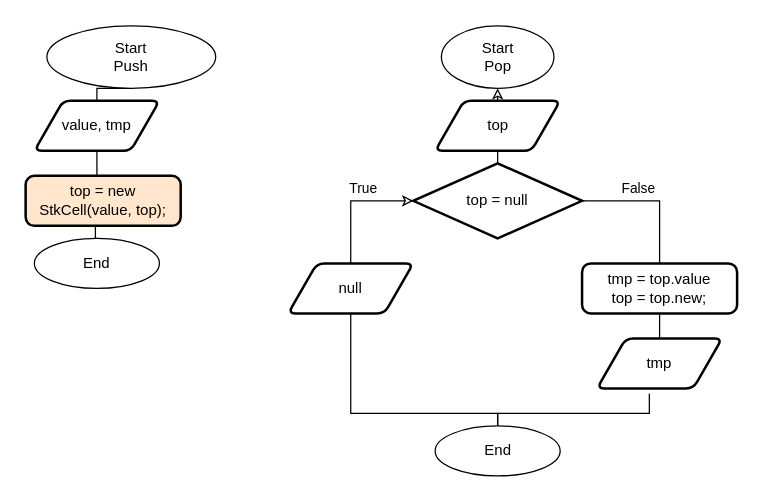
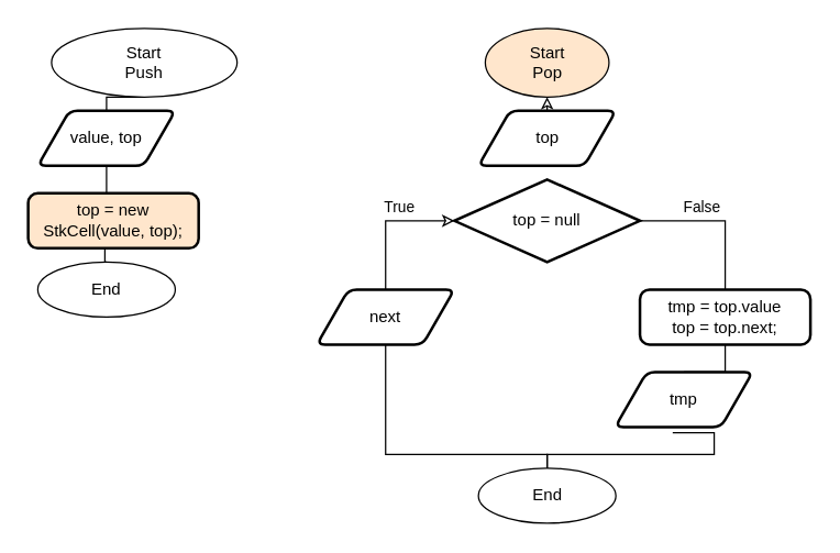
- <mxCell id="9" value="Start&lt;br&gt;Pop" style="ellipse;whiteSpace=wrap;html=1;" vertex="1" parent="1"><mxGeometry x="352.5" y="20" width="90" height="50" as="geometry" /></mxCell>
+ <mxCell id="9" value="Start&lt;br&gt;Pop" style="ellipse;whiteSpace=wrap;html=1;fillColor=#ffe6cc;" vertex="1" parent="1"><mxGeometry x="352.5" y="20" width="90" height="50" as="geometry" /></mxCell>
- <mxCell id="5" value="value, tmp" style="shape=parallelogram;html=1;strokeWidth=2;perimeter=parallelogramPerimeter;whiteSpace=wrap;rounded=1;arcSize=12;size=0.23;" vertex="1" parent="1"><mxGeometry x="27" y="80" width="100" height="40" as="geometry" /></mxCell>
+ <mxCell id="5" value="value, top" style="shape=parallelogram;html=1;strokeWidth=2;perimeter=parallelogramPerimeter;whiteSpace=wrap;rounded=1;arcSize=12;size=0.23;" vertex="1" parent="1"><mxGeometry x="27" y="80" width="100" height="40" as="geometry" /></mxCell>
- <mxCell id="12" style="edgeStyle=orthogonalEdgeStyle;rounded=0;orthogonalLoop=1;jettySize=auto;html=1;exitX=0.5;exitY=0;exitDx=0;exitDy=0;exitPerimeter=0;entryX=0.5;entryY=1;entryDx=0;entryDy=0;endArrow=none;endFill=0;" edge="1" parent="1" source="13" target="11"><mxGeometry relative="1" as="geometry" /></mxCell>
- <mxCell id="19" value="null" style="shape=parallelogram;html=1;strokeWidth=2;perimeter=parallelogramPerimeter;whiteSpace=wrap;rounded=1;arcSize=12;size=0.23;" vertex="1" parent="1"><mxGeometry x="230" y="210" width="100" height="40" as="geometry" /></mxCell>
+ <mxCell id="19" value="next" style="shape=parallelogram;html=1;strokeWidth=2;perimeter=parallelogramPerimeter;whiteSpace=wrap;rounded=1;arcSize=12;size=0.23;" vertex="1" parent="1"><mxGeometry x="230" y="210" width="100" height="40" as="geometry" /></mxCell>
- <mxCell id="15" value="tmp = top.value&lt;br&gt;top = top.new;" style="rounded=1;whiteSpace=wrap;html=1;absoluteArcSize=1;arcSize=14;strokeWidth=2;" vertex="1" parent="1"><mxGeometry x="465" y="210" width="124" height="40" as="geometry" /></mxCell>
+ <mxCell id="15" value="tmp = top.value&lt;br&gt;top = top.next;" style="rounded=1;whiteSpace=wrap;html=1;absoluteArcSize=1;arcSize=14;strokeWidth=2;" vertex="1" parent="1"><mxGeometry x="465" y="210" width="124" height="40" as="geometry" /></mxCell>
- <mxCell id="17" value="tmp" style="shape=parallelogram;html=1;strokeWidth=2;perimeter=parallelogramPerimeter;whiteSpace=wrap;rounded=1;arcSize=12;size=0.23;" vertex="1" parent="1"><mxGeometry x="477" y="270" width="100" height="40" as="geometry" /></mxCell>
+ <mxCell id="17" value="tmp" style="shape=parallelogram;html=1;strokeWidth=2;perimeter=parallelogramPerimeter;whiteSpace=wrap;rounded=1;arcSize=12;size=0.23;" vertex="1" parent="1"><mxGeometry x="447" y="270" width="100" height="40" as="geometry" /></mxCell>
